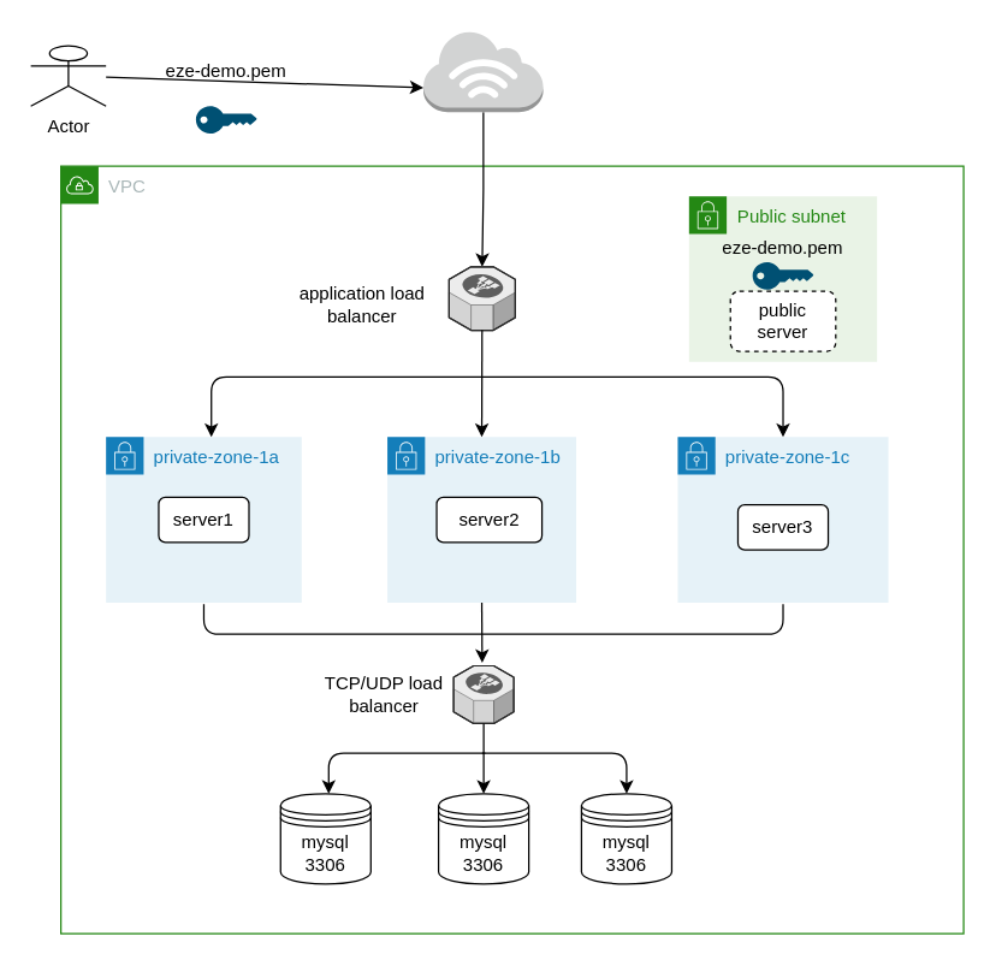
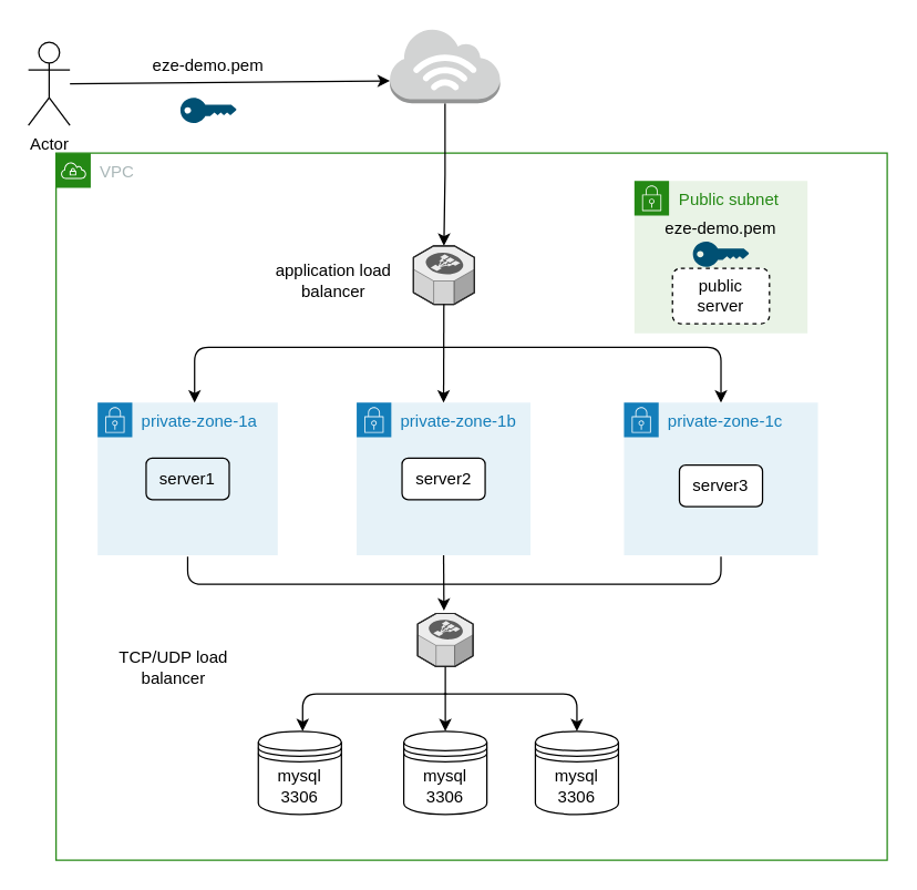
- <mxCell id="5" value="Actor" style="shape=umlActor;verticalLabelPosition=bottom;verticalAlign=top;html=1;outlineConnect=0;" vertex="1" parent="1"><mxGeometry x="20" y="30" width="50" height="40" as="geometry" /></mxCell>
+ <mxCell id="5" value="Actor" style="shape=umlActor;verticalLabelPosition=bottom;verticalAlign=top;html=1;outlineConnect=0;" vertex="1" parent="1"><mxGeometry x="20" y="30" width="30" height="60" as="geometry" /></mxCell>
- <mxCell id="12" value="server1" style="rounded=1;whiteSpace=wrap;html=1;" vertex="1" parent="1"><mxGeometry x="105" y="330" width="60" height="30" as="geometry" /></mxCell>
+ <mxCell id="12" value="server1" style="rounded=1;whiteSpace=wrap;html=1;fillColor=#e6f2f8;" vertex="1" parent="1"><mxGeometry x="105" y="330" width="60" height="30" as="geometry" /></mxCell>
- <mxCell id="31" value="server2" style="rounded=1;whiteSpace=wrap;html=1;" vertex="1" parent="1"><mxGeometry x="289.75" y="330" width="70" height="30" as="geometry" /></mxCell>
+ <mxCell id="31" value="server2" style="rounded=1;whiteSpace=wrap;html=1;" vertex="1" parent="1"><mxGeometry x="289.75" y="330" width="60" height="30" as="geometry" /></mxCell>
- <mxCell id="34" value="TCP/UDP load balancer" style="text;html=1;strokeColor=none;fillColor=none;align=center;verticalAlign=middle;whiteSpace=wrap;rounded=0;" vertex="1" parent="1"><mxGeometry x="212" y="450.58" width="86" height="21.16" as="geometry" /></mxCell>
+ <mxCell id="34" value="TCP/UDP load balancer" style="text;html=1;strokeColor=none;fillColor=none;align=center;verticalAlign=middle;whiteSpace=wrap;rounded=0;" vertex="1" parent="1"><mxGeometry x="82" y="470.58" width="86" height="21.16" as="geometry" /></mxCell>
